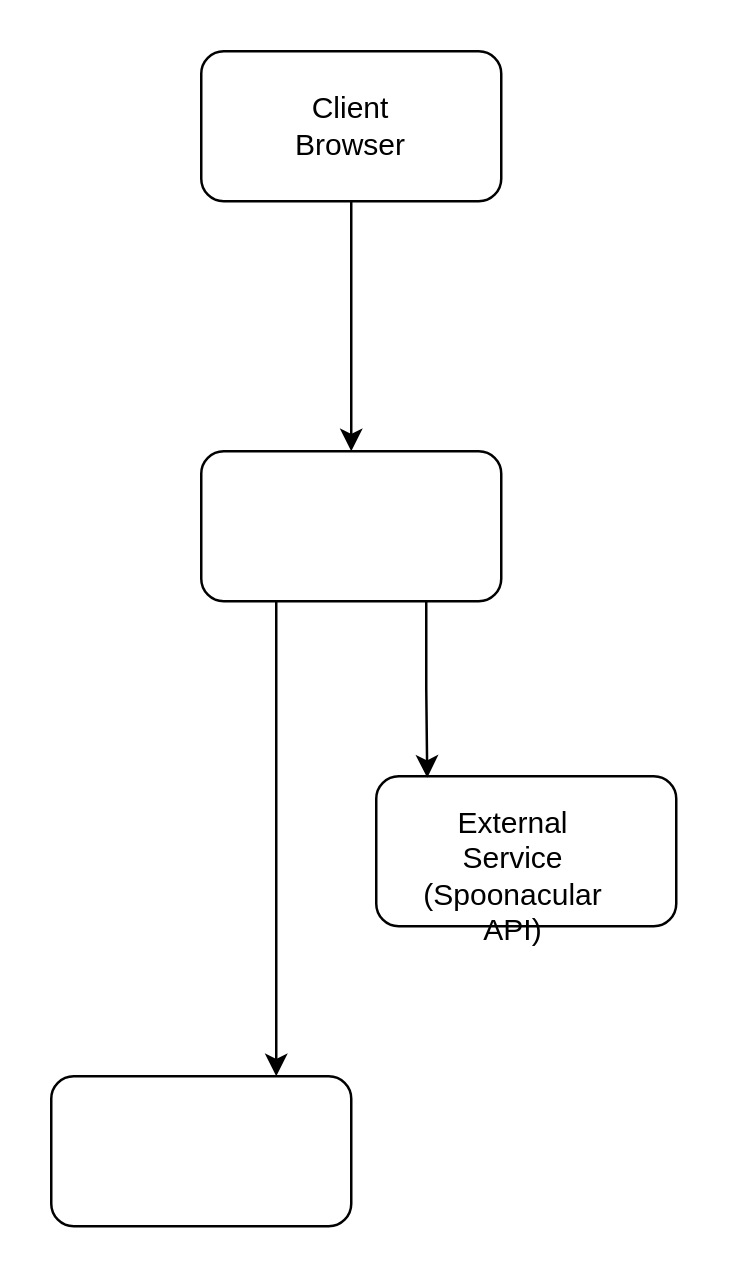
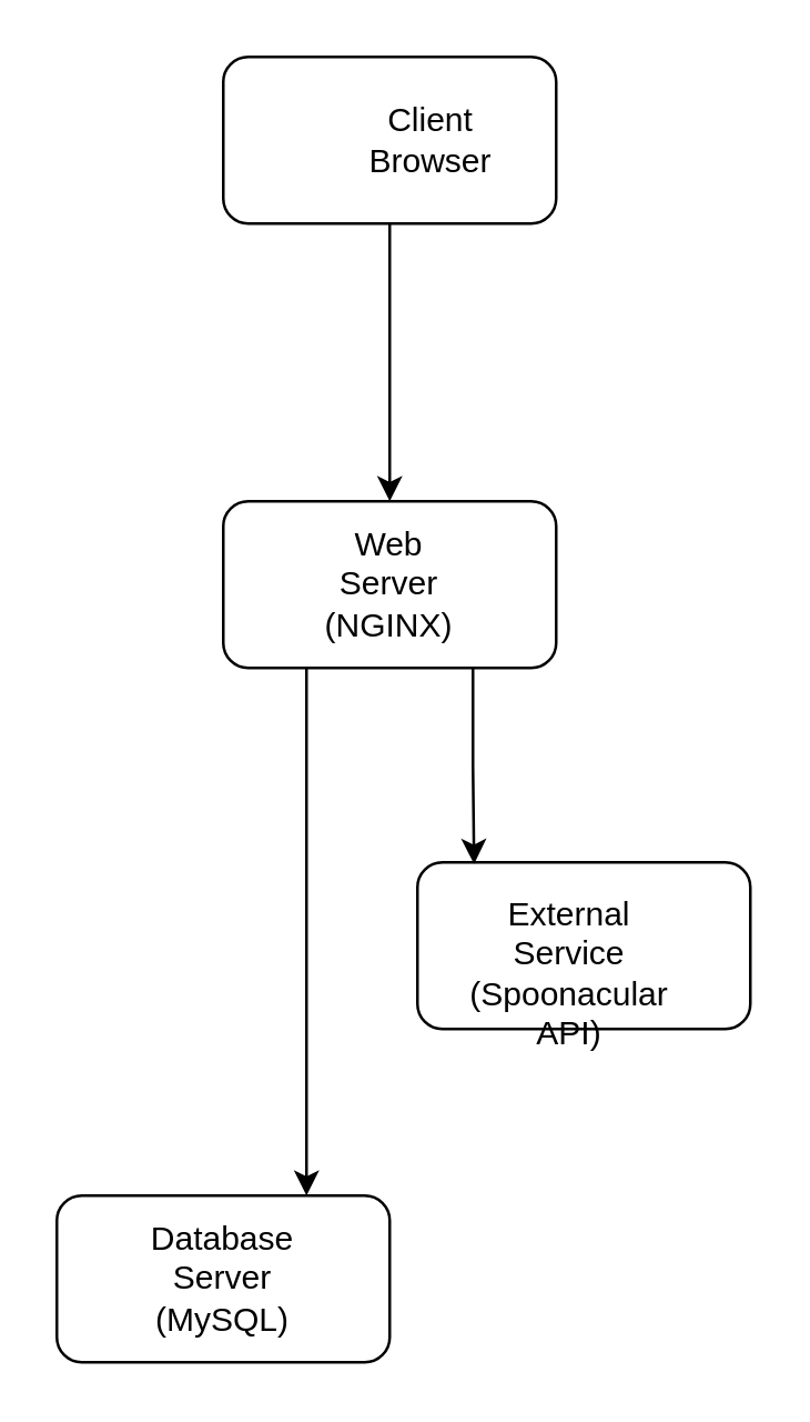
- <mxCell id="8" value="Client Browser" style="text;html=1;align=center;verticalAlign=middle;whiteSpace=wrap;rounded=0;" parent="1" vertex="1"><mxGeometry x="110" y="35" width="60" height="30" as="geometry" /></mxCell>
+ <mxCell id="8" value="Client Browser" style="text;html=1;align=center;verticalAlign=middle;whiteSpace=wrap;rounded=0;" parent="1" vertex="1"><mxGeometry x="125" y="35" width="60" height="30" as="geometry" /></mxCell>
+ <mxCell id="9" value="Web Server&lt;div&gt;(NGINX)&lt;/div&gt;" style="text;html=1;align=center;verticalAlign=middle;whiteSpace=wrap;rounded=0;" parent="1" vertex="1"><mxGeometry x="110" y="195" width="60" height="30" as="geometry" /></mxCell>
+ <mxCell id="11" value="Database Server&lt;div&gt;(MySQL)&lt;/div&gt;" style="text;html=1;align=center;verticalAlign=middle;whiteSpace=wrap;rounded=0;" parent="1" vertex="1"><mxGeometry x="50" y="445" width="60" height="30" as="geometry" /></mxCell>
